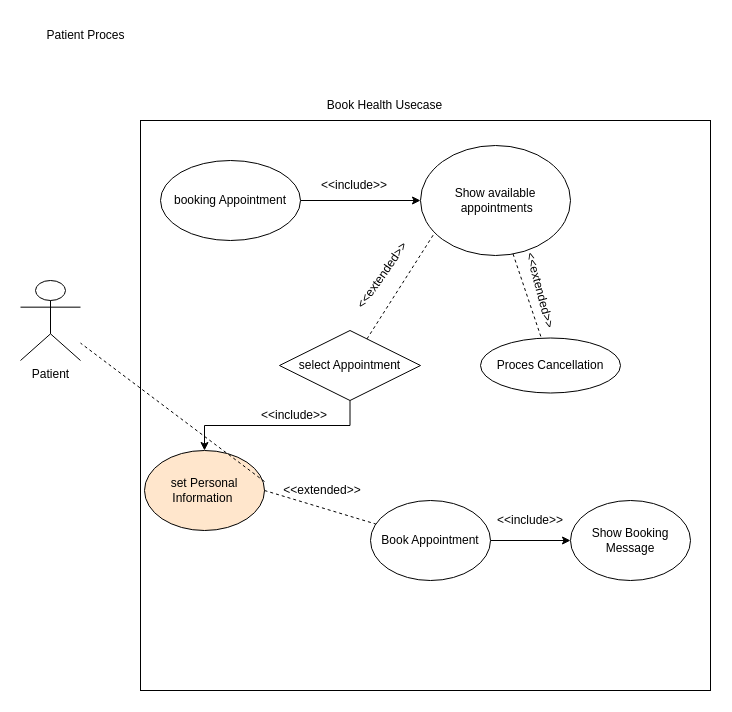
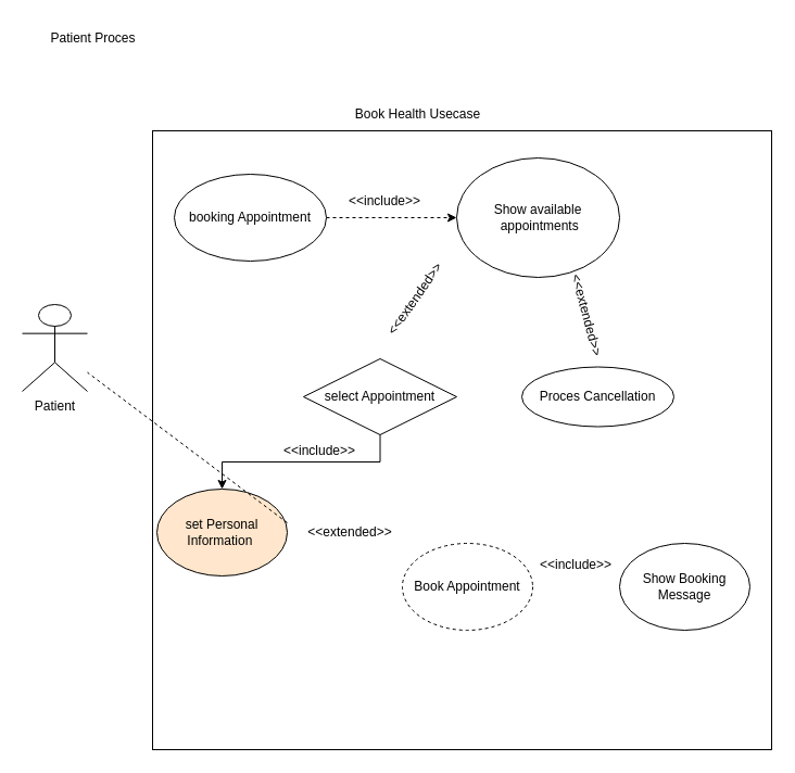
- <mxCell id="6" style="edgeStyle=orthogonalEdgeStyle;rounded=0;orthogonalLoop=1;jettySize=auto;html=1;exitX=1;exitY=0.5;exitDx=0;exitDy=0;" edge="1" parent="1" source="7" target="8"><mxGeometry relative="1" as="geometry" /></mxCell>
+ <mxCell id="6" style="edgeStyle=orthogonalEdgeStyle;rounded=0;orthogonalLoop=1;jettySize=auto;html=1;exitX=1;exitY=0.5;exitDx=0;exitDy=0;dashed=1;" edge="1" parent="1" source="7" target="8"><mxGeometry relative="1" as="geometry" /></mxCell>
- <mxCell id="12" value="" style="endArrow=none;dashed=1;html=1;rounded=0;entryX=0.087;entryY=0.809;entryDx=0;entryDy=0;entryPerimeter=0;" edge="1" parent="1" source="11" target="8"><mxGeometry width="50" height="50" relative="1" as="geometry"><mxPoint x="600" y="440" as="sourcePoint" /><mxPoint x="650" y="390" as="targetPoint" /></mxGeometry></mxCell>
- <mxCell id="14" value="" style="endArrow=none;dashed=1;html=1;rounded=0;" edge="1" parent="1" source="8" target="15"><mxGeometry width="50" height="50" relative="1" as="geometry"><mxPoint x="600" y="440" as="sourcePoint" /><mxPoint x="660" y="390" as="targetPoint" /></mxGeometry></mxCell>
- <mxCell id="21" value="" style="endArrow=none;dashed=1;html=1;rounded=0;exitX=1;exitY=0.5;exitDx=0;exitDy=0;" edge="1" parent="1" source="17" target="20"><mxGeometry width="50" height="50" relative="1" as="geometry"><mxPoint x="600" y="440" as="sourcePoint" /><mxPoint x="650" y="390" as="targetPoint" /></mxGeometry></mxCell>
- <mxCell id="20" value="Book Appointment" style="ellipse;whiteSpace=wrap;html=1;" vertex="1" parent="1"><mxGeometry x="370" y="500" width="120" height="80" as="geometry" /></mxCell>
+ <mxCell id="20" value="Book Appointment" style="ellipse;whiteSpace=wrap;html=1;dashed=1;" vertex="1" parent="1"><mxGeometry x="370" y="500" width="120" height="80" as="geometry" /></mxCell>
- <mxCell id="19" value="" style="edgeStyle=orthogonalEdgeStyle;rounded=0;orthogonalLoop=1;jettySize=auto;html=1;" edge="1" parent="1" source="20" target="24"><mxGeometry relative="1" as="geometry" /></mxCell>
